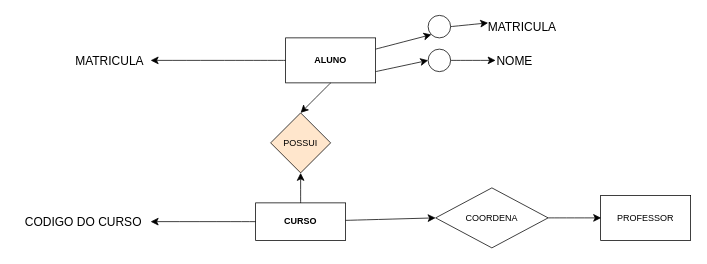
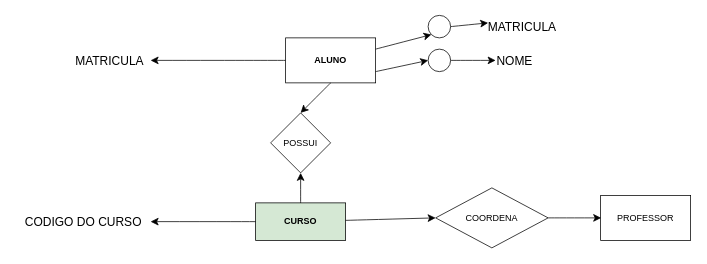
- <mxCell id="17" value="POSSUI" style="rhombus;whiteSpace=wrap;html=1;fillColor=#ffe6cc;" vertex="1" parent="1"><mxGeometry x="360" y="150" width="80" height="80" as="geometry" /></mxCell>
+ <mxCell id="17" value="POSSUI" style="rhombus;whiteSpace=wrap;html=1;" vertex="1" parent="1"><mxGeometry x="360" y="150" width="80" height="80" as="geometry" /></mxCell>
- <mxCell id="3" value="&lt;font style=&quot;vertical-align: inherit;&quot; dir=&quot;auto&quot;&gt;&lt;font style=&quot;vertical-align: inherit;&quot; dir=&quot;auto&quot;&gt;CURSO&lt;/font&gt;&lt;/font&gt;" style="rounded=0;whiteSpace=wrap;html=1;fontStyle=1" parent="1" vertex="1"><mxGeometry x="340" y="270" width="120" height="50" as="geometry" /></mxCell>
+ <mxCell id="3" value="&lt;font style=&quot;vertical-align: inherit;&quot; dir=&quot;auto&quot;&gt;&lt;font style=&quot;vertical-align: inherit;&quot; dir=&quot;auto&quot;&gt;CURSO&lt;/font&gt;&lt;/font&gt;" style="rounded=0;whiteSpace=wrap;html=1;fontStyle=1;fillColor=#d5e8d4;" parent="1" vertex="1"><mxGeometry x="340" y="270" width="120" height="50" as="geometry" /></mxCell>
